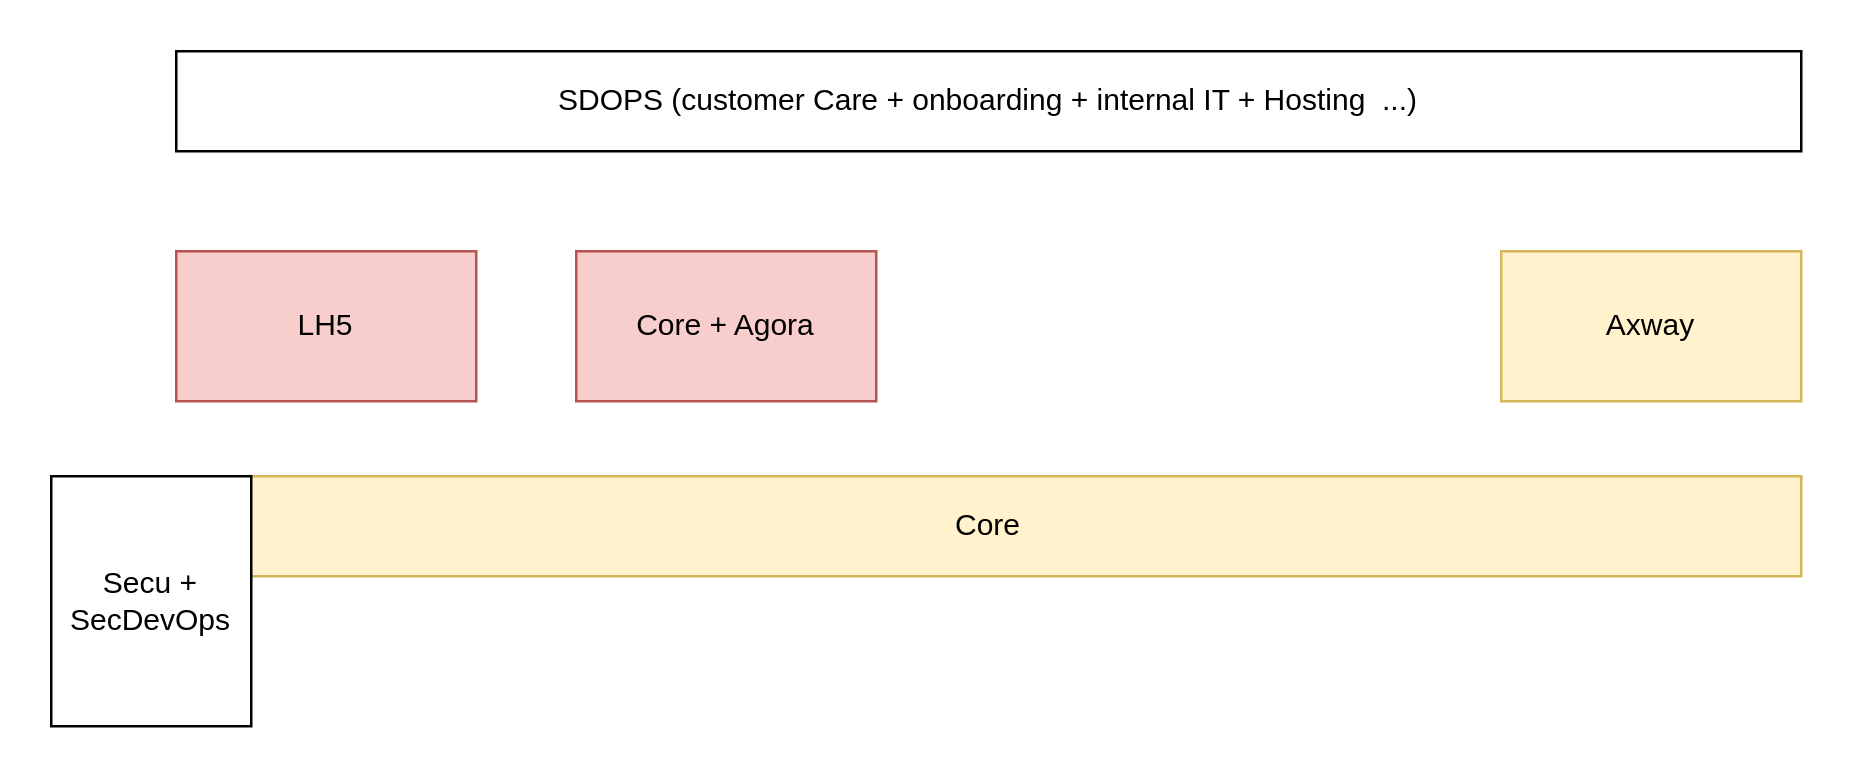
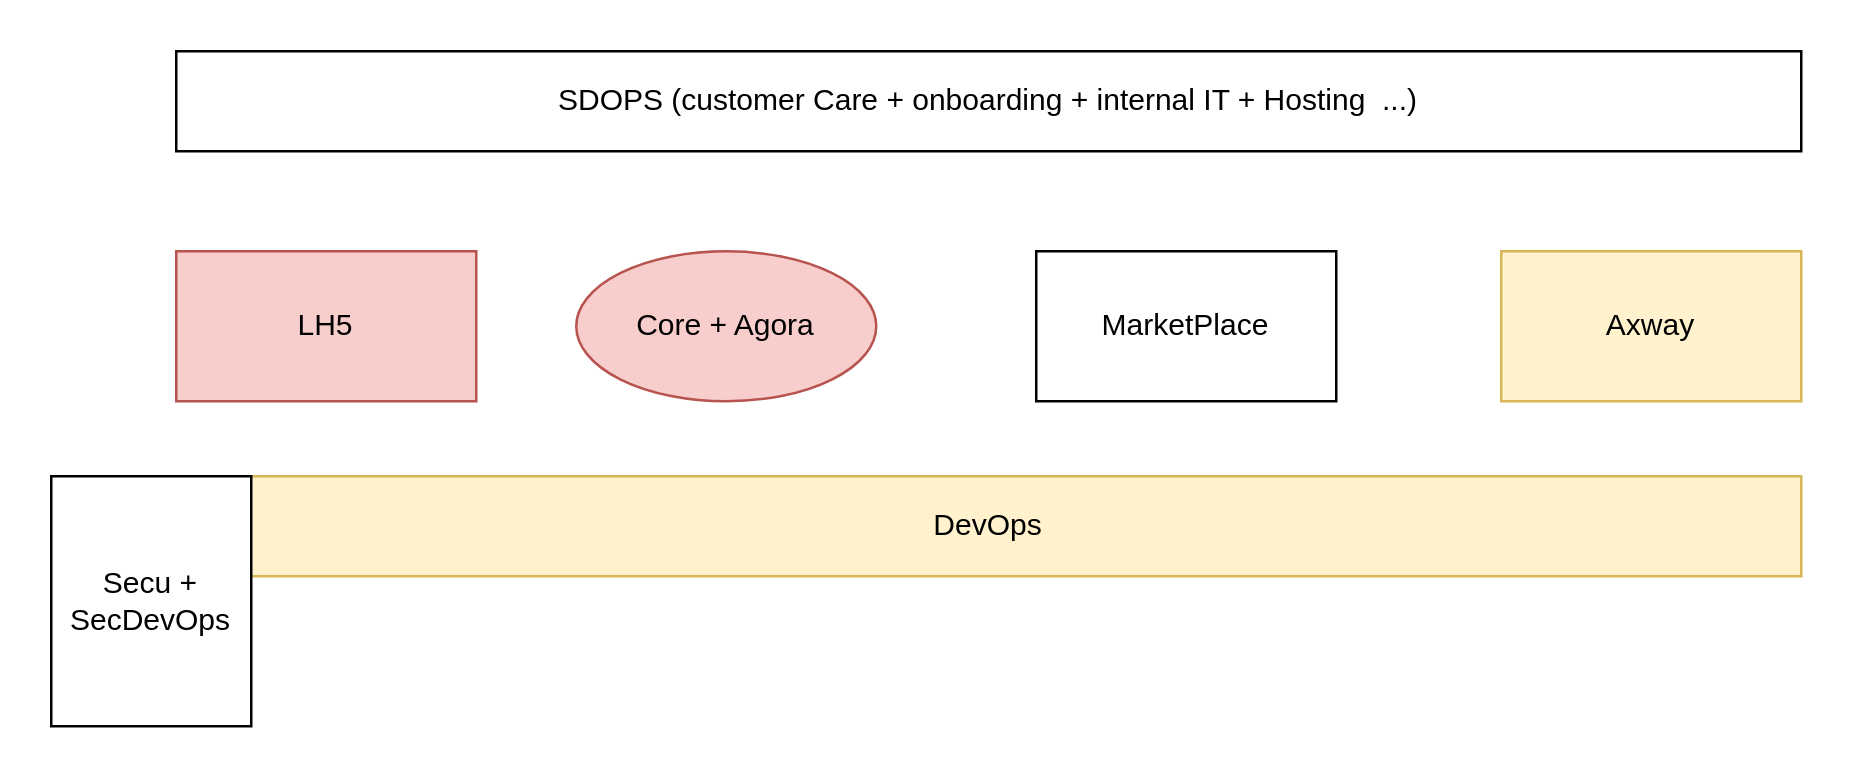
- <mxCell id="3" value="Core + Agora" style="rounded=0;whiteSpace=wrap;html=1;fillColor=#f8cecc;strokeColor=#b85450;" vertex="1" parent="1"><mxGeometry x="230" y="100" width="120" height="60" as="geometry" /></mxCell>
+ <mxCell id="3" value="Core + Agora" style="ellipse;whiteSpace=wrap;html=1;fillColor=#f8cecc;strokeColor=#b85450;" vertex="1" parent="1"><mxGeometry x="230" y="100" width="120" height="60" as="geometry" /></mxCell>
+ <mxCell id="4" value="MarketPlace" style="rounded=0;whiteSpace=wrap;html=1;" vertex="1" parent="1"><mxGeometry x="414" y="100" width="120" height="60" as="geometry" /></mxCell>
- <mxCell id="6" value="Core" style="rounded=0;whiteSpace=wrap;html=1;fillColor=#fff2cc;strokeColor=#d6b656;" vertex="1" parent="1"><mxGeometry x="70" y="190" width="650" height="40" as="geometry" /></mxCell>
+ <mxCell id="6" value="DevOps" style="rounded=0;whiteSpace=wrap;html=1;fillColor=#fff2cc;strokeColor=#d6b656;" vertex="1" parent="1"><mxGeometry x="70" y="190" width="650" height="40" as="geometry" /></mxCell>
